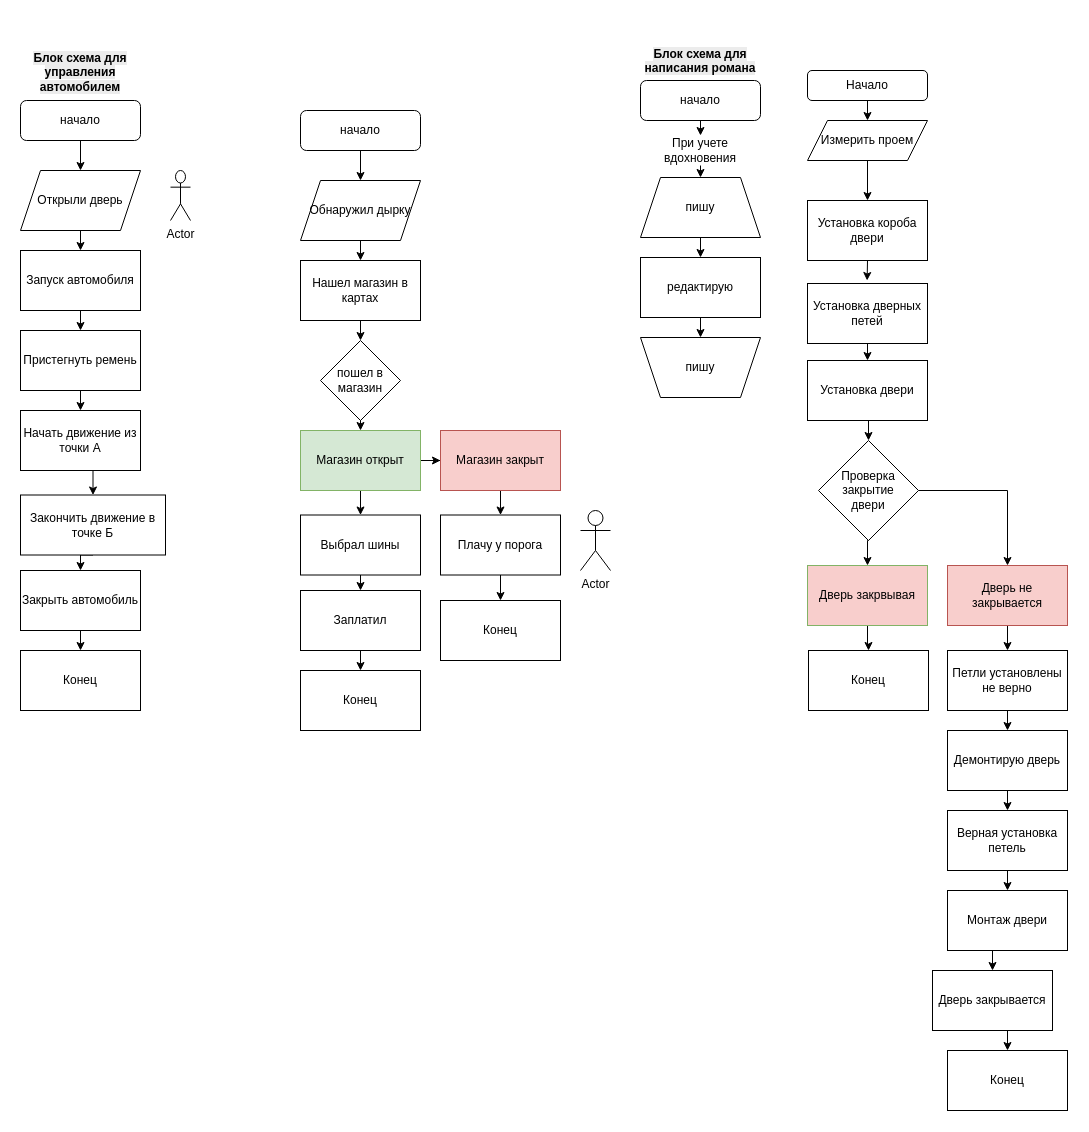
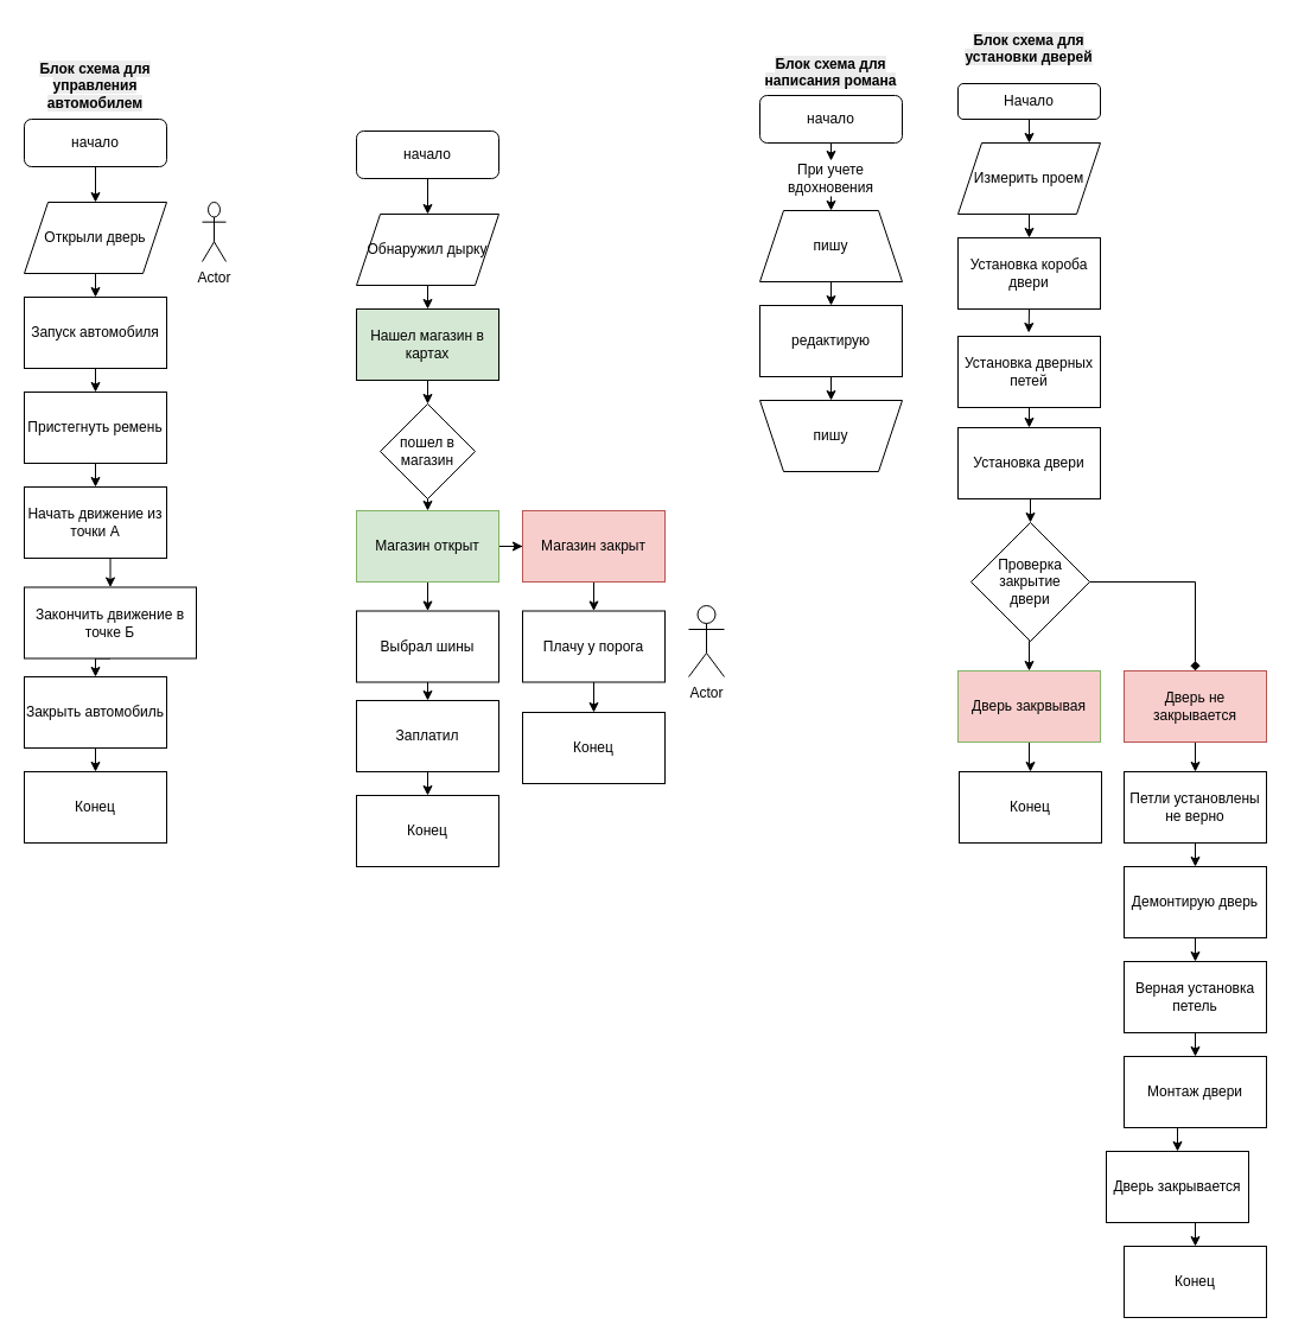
+ <mxCell id="53" value="&lt;span style=&quot;color: rgb(0, 0, 0); font-family: Helvetica; font-size: 12px; font-style: normal; font-variant-ligatures: normal; font-variant-caps: normal; letter-spacing: normal; orphans: 2; text-indent: 0px; text-transform: none; widows: 2; word-spacing: 0px; -webkit-text-stroke-width: 0px; white-space: normal; background-color: rgb(236, 236, 236); text-decoration-thickness: initial; text-decoration-style: initial; text-decoration-color: initial; float: none; display: inline !important;&quot;&gt;Блок схема для установки дверей&lt;/span&gt;" style="text;whiteSpace=wrap;html=1;align=center;fontStyle=1" vertex="1" parent="1"><mxGeometry x="807" y="20" width="120" height="50" as="geometry" /></mxCell>
- <mxCell id="55" value="Измерить проем" style="shape=parallelogram;perimeter=parallelogramPerimeter;whiteSpace=wrap;html=1;fixedSize=1;" vertex="1" parent="1"><mxGeometry x="807" y="120" width="120" height="40" as="geometry" /></mxCell>
+ <mxCell id="55" value="Измерить проем" style="shape=parallelogram;perimeter=parallelogramPerimeter;whiteSpace=wrap;html=1;fixedSize=1;" vertex="1" parent="1"><mxGeometry x="807" y="120" width="120" height="60" as="geometry" /></mxCell>
- <mxCell id="22" value="Нашел магазин в картах" style="rounded=0;whiteSpace=wrap;html=1;" parent="1" vertex="1"><mxGeometry x="300" y="260" width="120" height="60" as="geometry" /></mxCell>
+ <mxCell id="22" value="Нашел магазин в картах" style="rounded=0;whiteSpace=wrap;html=1;fillColor=#d5e8d4;" parent="1" vertex="1"><mxGeometry x="300" y="260" width="120" height="60" as="geometry" /></mxCell>
- <mxCell id="63" style="edgeStyle=orthogonalEdgeStyle;rounded=0;orthogonalLoop=1;jettySize=auto;html=1;exitX=1;exitY=0.5;exitDx=0;exitDy=0;entryX=0.5;entryY=0;entryDx=0;entryDy=0;" edge="1" parent="1" source="64" target="68"><mxGeometry relative="1" as="geometry" /></mxCell>
+ <mxCell id="63" style="edgeStyle=orthogonalEdgeStyle;rounded=0;orthogonalLoop=1;jettySize=auto;html=1;exitX=1;exitY=0.5;exitDx=0;exitDy=0;entryX=0.5;entryY=0;entryDx=0;entryDy=0;endArrow=diamond;" edge="1" parent="1" source="64" target="68"><mxGeometry relative="1" as="geometry" /></mxCell>
